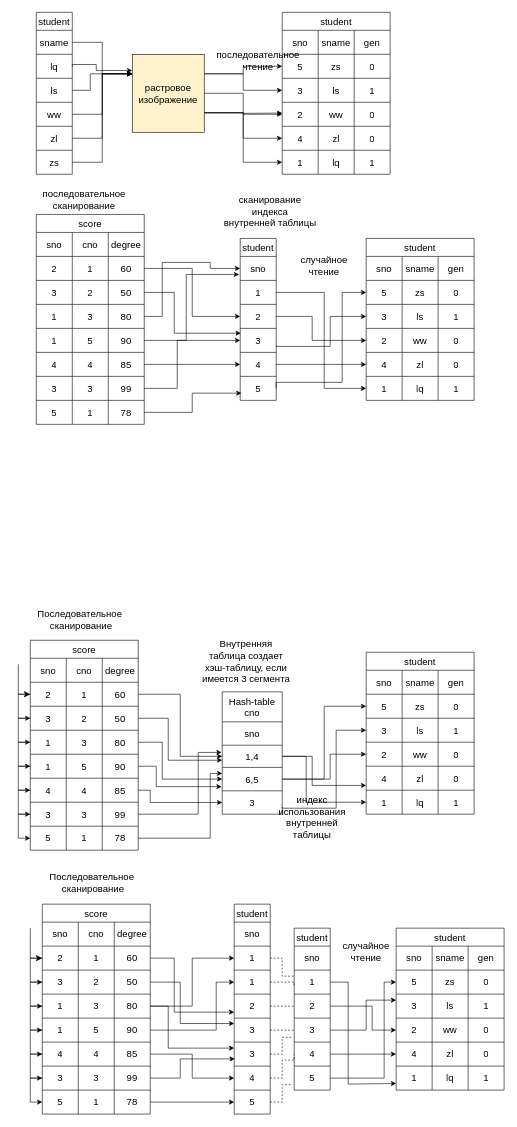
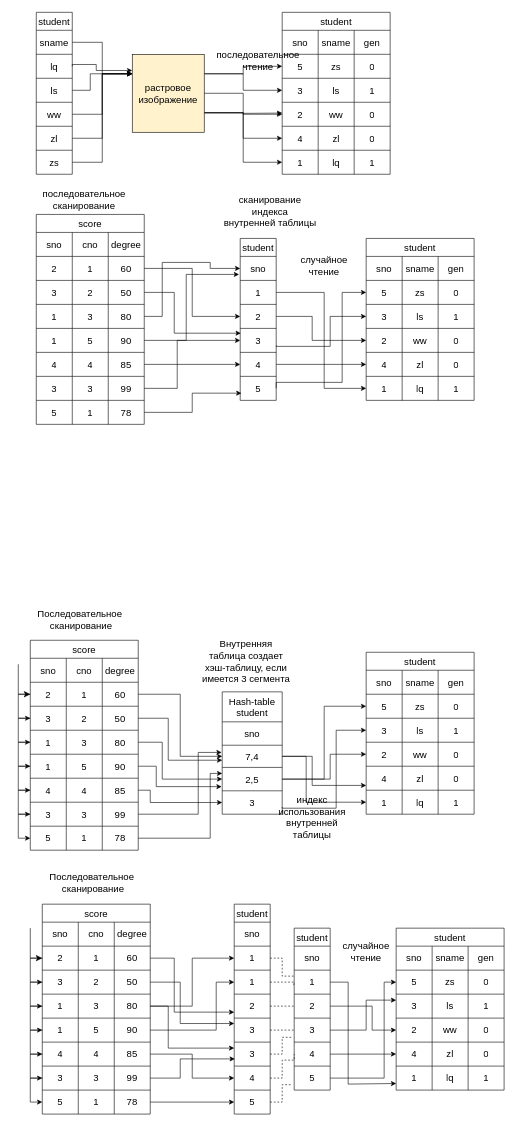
- <mxCell id="179" value="Hash-table&#10;cno" style="shape=table;startSize=50;container=1;collapsible=0;childLayout=tableLayout;strokeColor=default;fontSize=16;" parent="1" vertex="1"><mxGeometry x="370" y="1153" width="100" height="204" as="geometry" /></mxCell>
+ <mxCell id="179" value="Hash-table&#10;student" style="shape=table;startSize=50;container=1;collapsible=0;childLayout=tableLayout;strokeColor=default;fontSize=16;" parent="1" vertex="1"><mxGeometry x="370" y="1153" width="100" height="204" as="geometry" /></mxCell>
- <mxCell id="183" value="1,4" style="shape=partialRectangle;html=1;whiteSpace=wrap;connectable=0;strokeColor=inherit;overflow=hidden;fillColor=none;top=0;left=0;bottom=0;right=0;pointerEvents=1;fontSize=16;" parent="182" vertex="1"><mxGeometry width="100" height="37" as="geometry"><mxRectangle width="100" height="37" as="alternateBounds" /></mxGeometry></mxCell>
+ <mxCell id="183" value="7,4" style="shape=partialRectangle;html=1;whiteSpace=wrap;connectable=0;strokeColor=inherit;overflow=hidden;fillColor=none;top=0;left=0;bottom=0;right=0;pointerEvents=1;fontSize=16;" parent="182" vertex="1"><mxGeometry width="100" height="37" as="geometry"><mxRectangle width="100" height="37" as="alternateBounds" /></mxGeometry></mxCell>
- <mxCell id="185" value="6,5" style="shape=partialRectangle;html=1;whiteSpace=wrap;connectable=0;strokeColor=inherit;overflow=hidden;fillColor=none;top=0;left=0;bottom=0;right=0;pointerEvents=1;fontSize=16;" parent="184" vertex="1"><mxGeometry width="100" height="39" as="geometry"><mxRectangle width="100" height="39" as="alternateBounds" /></mxGeometry></mxCell>
+ <mxCell id="185" value="2,5" style="shape=partialRectangle;html=1;whiteSpace=wrap;connectable=0;strokeColor=inherit;overflow=hidden;fillColor=none;top=0;left=0;bottom=0;right=0;pointerEvents=1;fontSize=16;" parent="184" vertex="1"><mxGeometry width="100" height="39" as="geometry"><mxRectangle width="100" height="39" as="alternateBounds" /></mxGeometry></mxCell>
